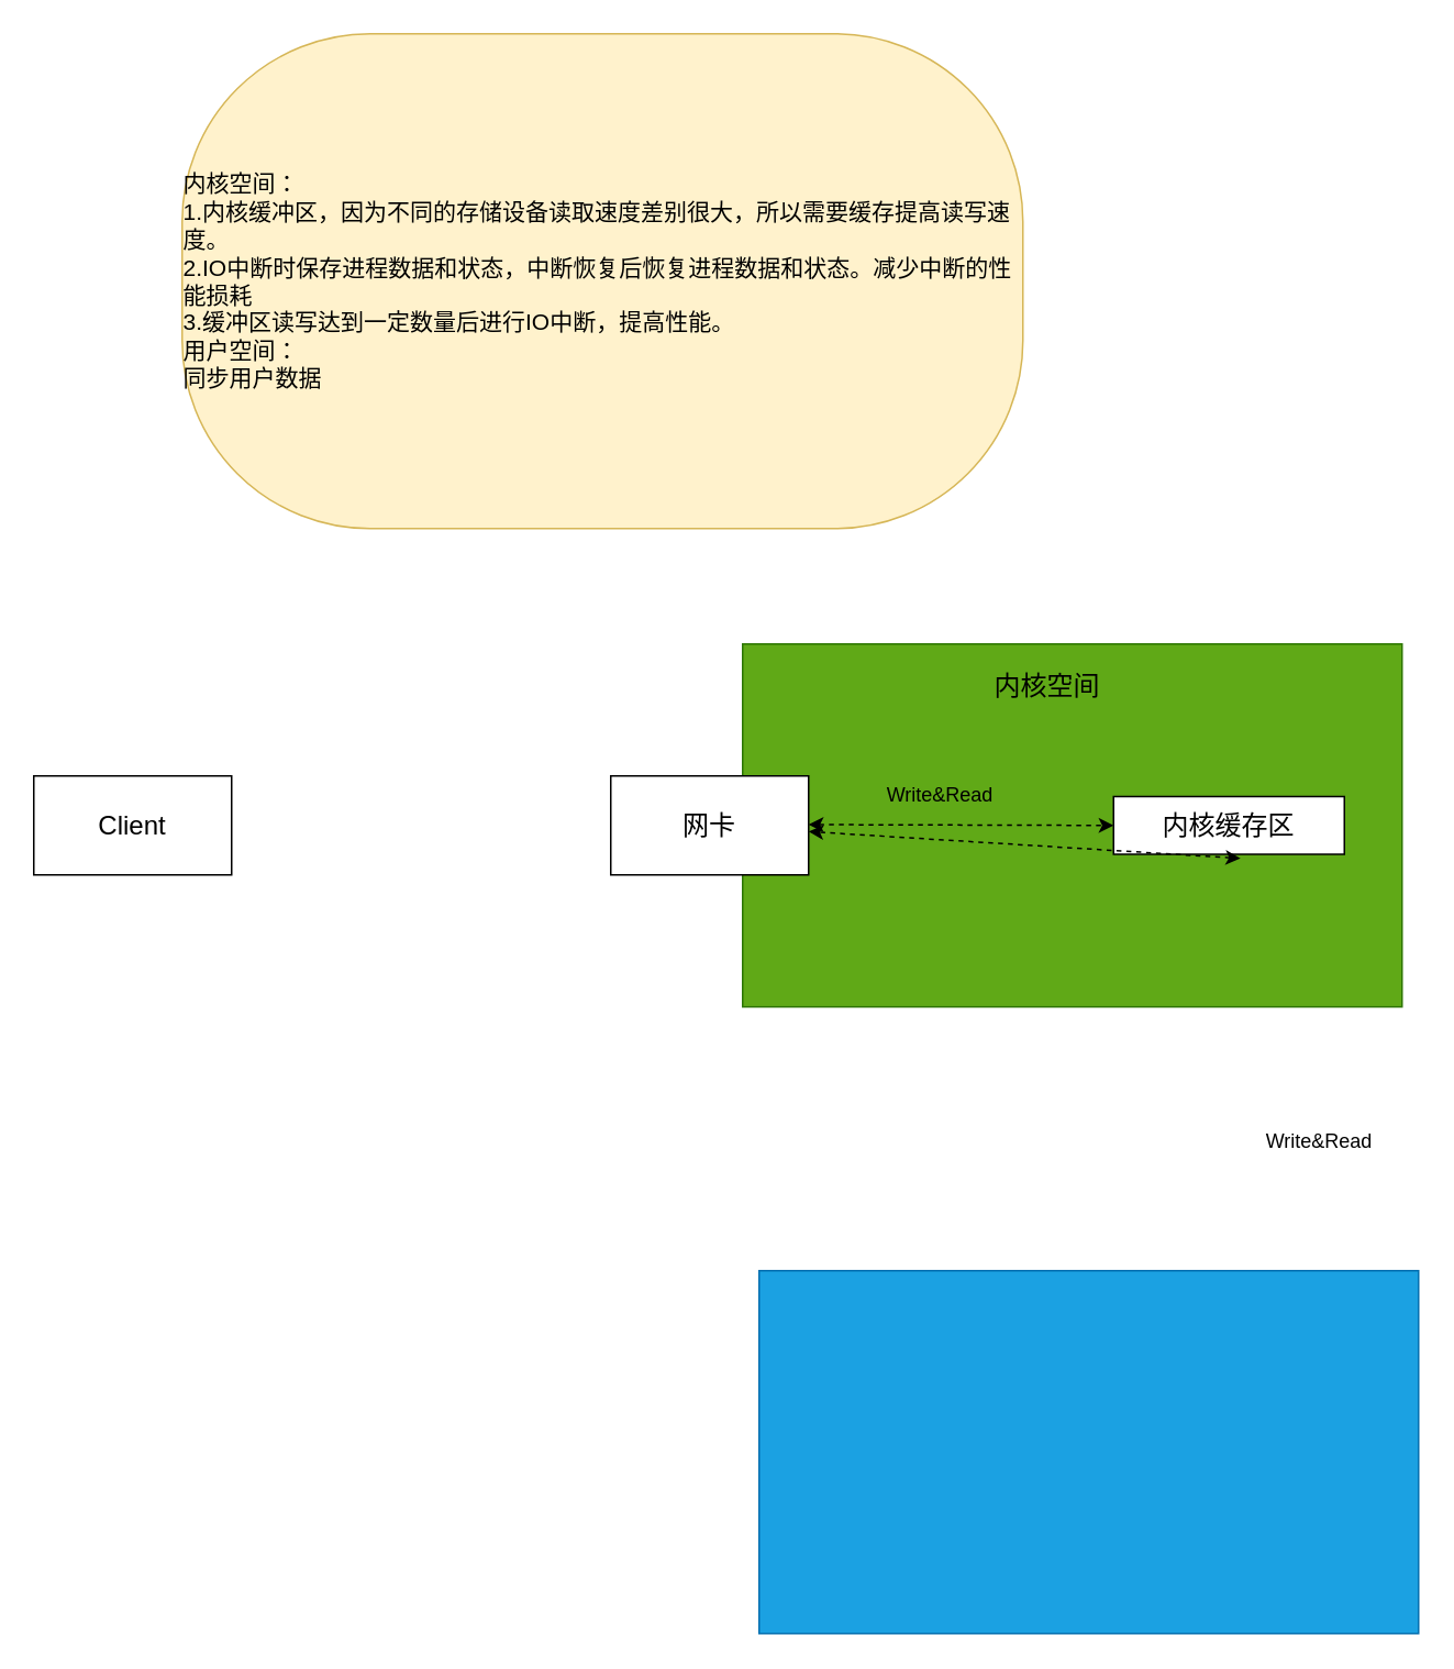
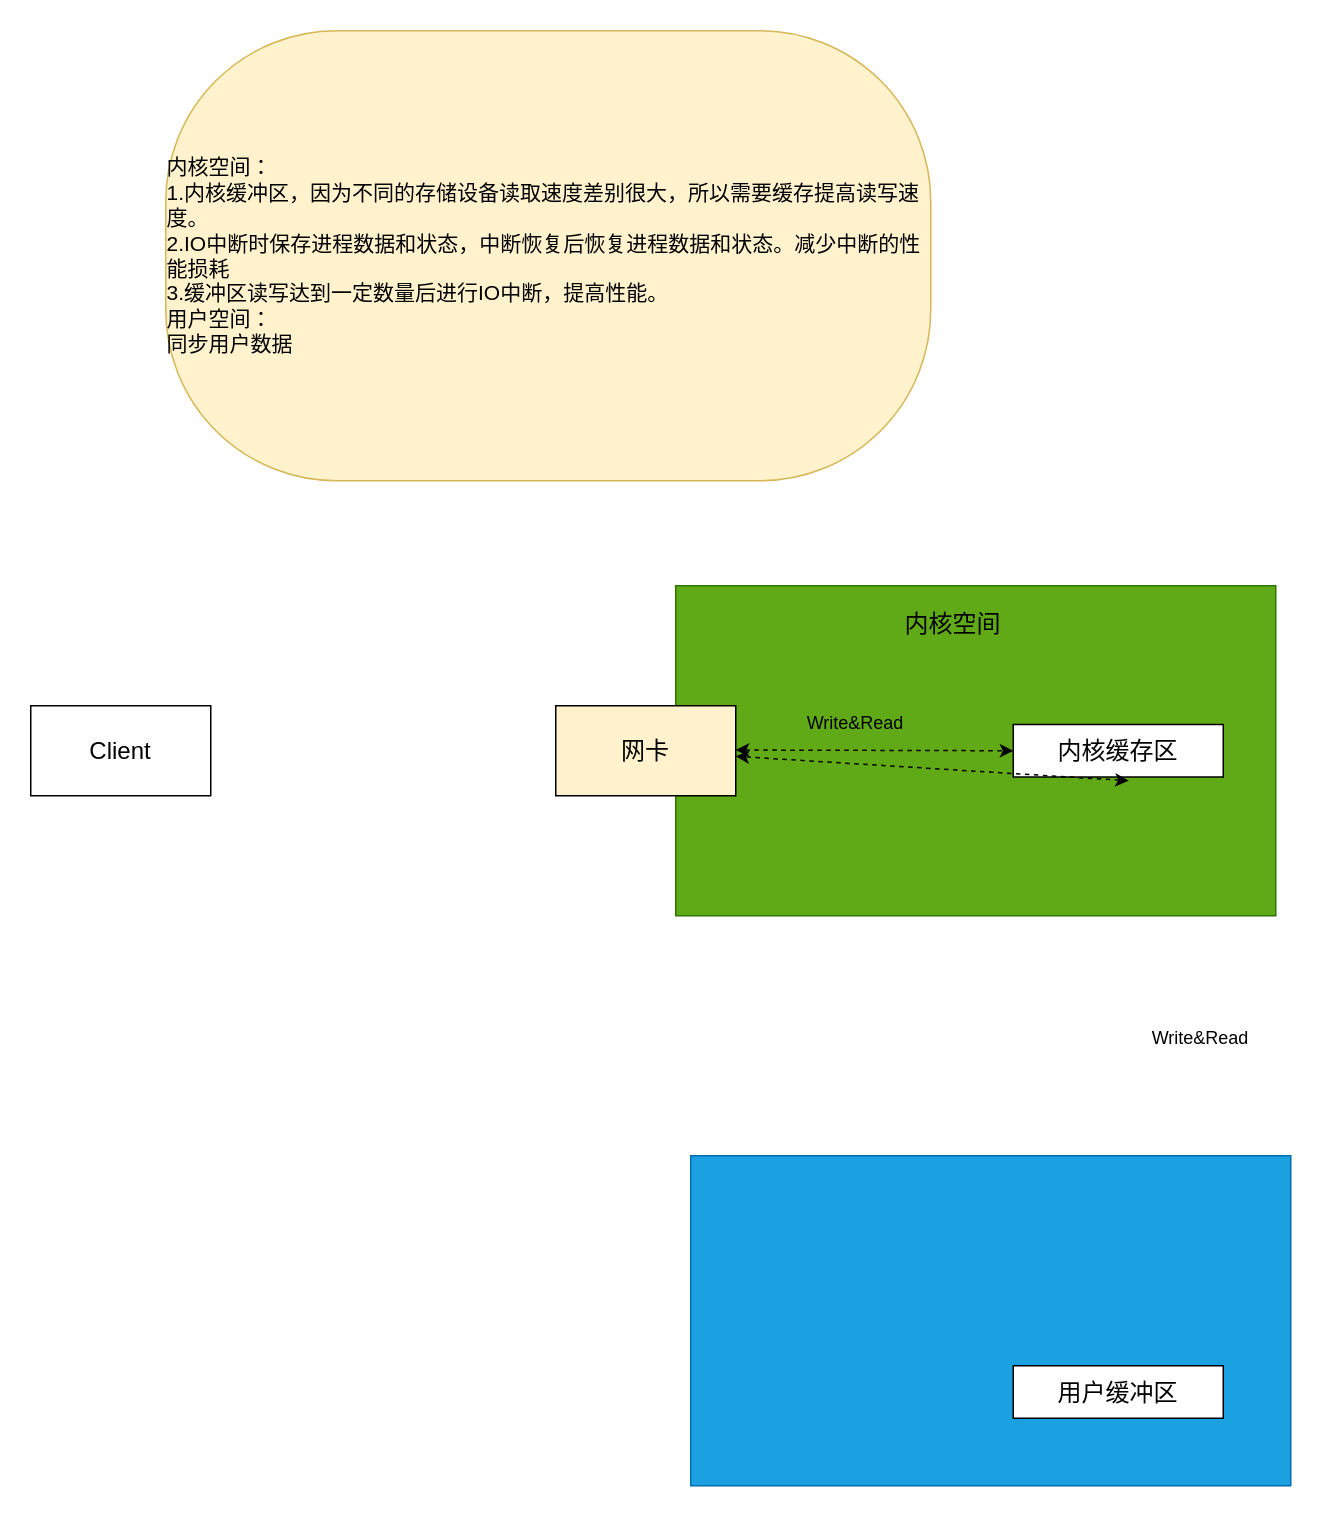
- <mxCell id="6" value="网卡" style="rounded=0;whiteSpace=wrap;html=1;fontSize=16;" vertex="1" parent="1"><mxGeometry x="370" y="470" width="120" height="60" as="geometry" /></mxCell>
+ <mxCell id="6" value="网卡" style="rounded=0;whiteSpace=wrap;html=1;fontSize=16;fillColor=#fff2cc;" vertex="1" parent="1"><mxGeometry x="370" y="470" width="120" height="60" as="geometry" /></mxCell>
+ <mxCell id="10" value="用户缓冲区" style="rounded=0;whiteSpace=wrap;html=1;fontSize=16;" vertex="1" parent="1"><mxGeometry x="675" y="910" width="140" height="35" as="geometry" /></mxCell>
